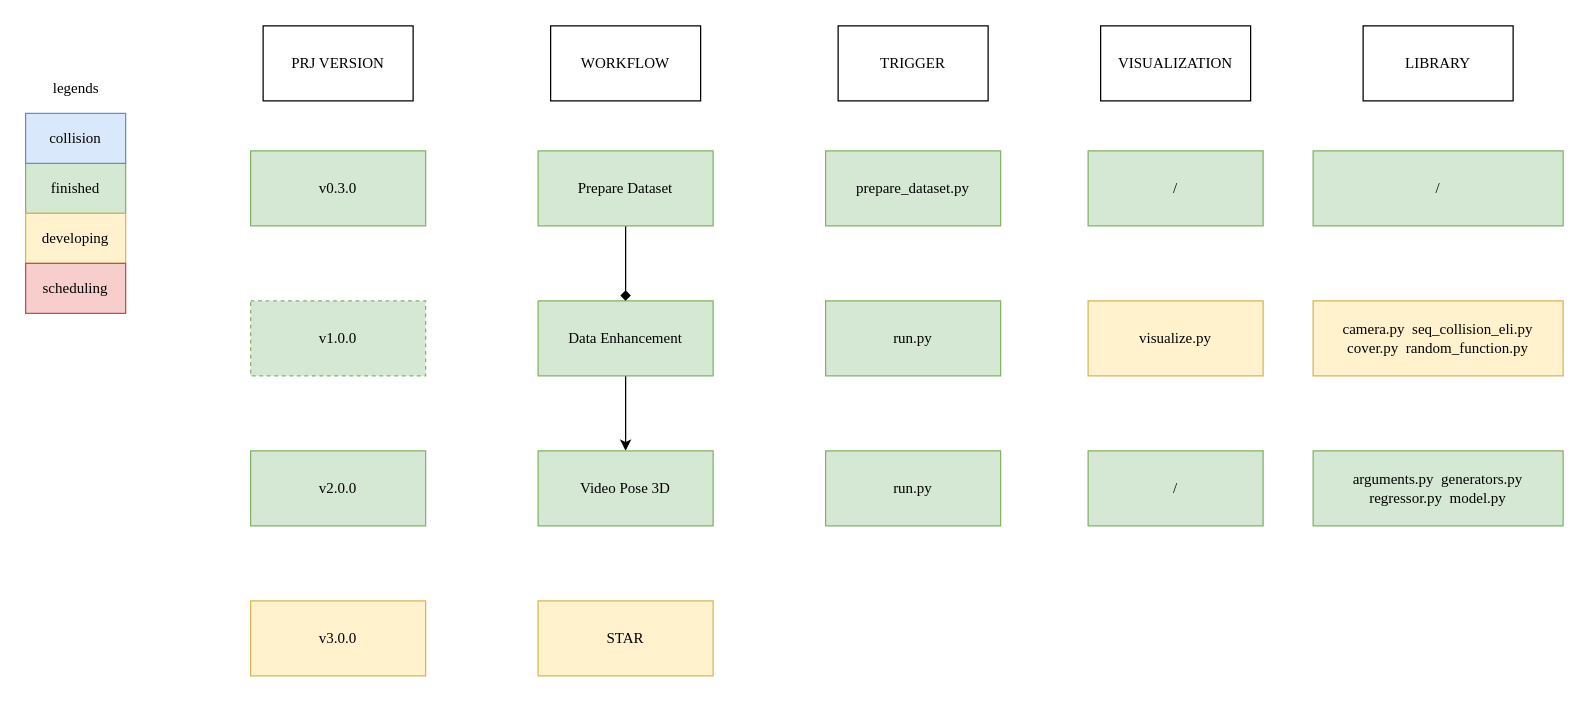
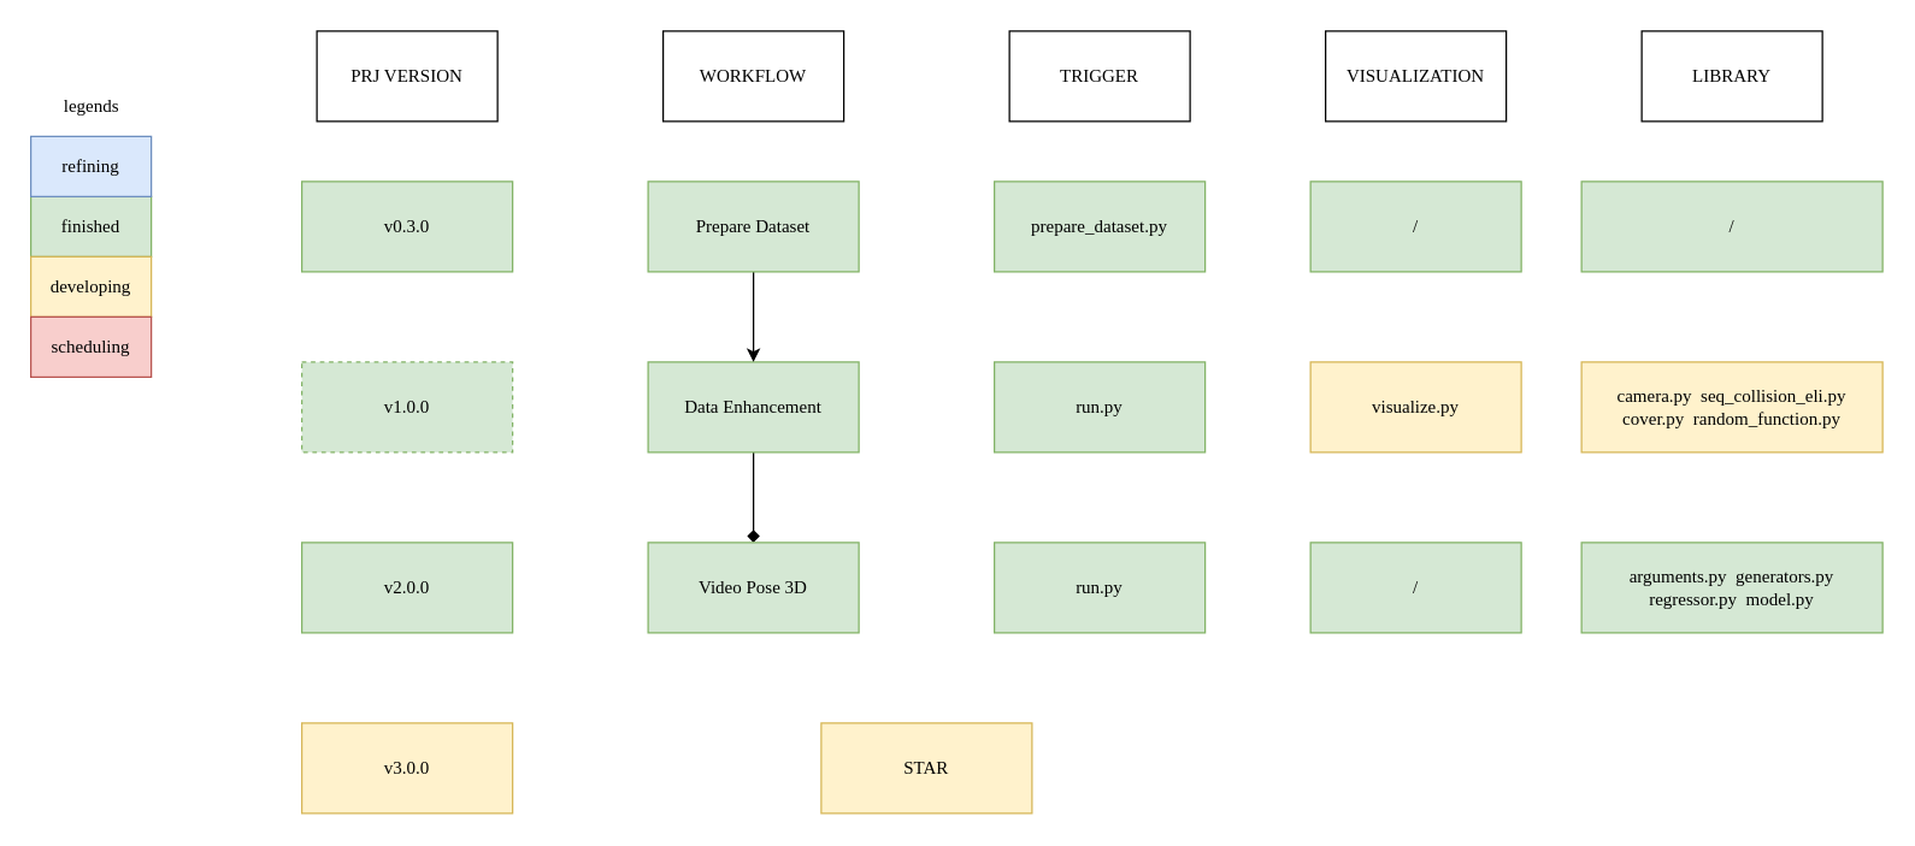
- <mxCell id="28" value="collision" style="rounded=0;whiteSpace=wrap;html=1;fillColor=#dae8fc;strokeColor=#6c8ebf;fontFamily=Verdana;" vertex="1" parent="1"><mxGeometry x="20" y="90" width="80" height="40" as="geometry" /></mxCell>
+ <mxCell id="28" value="refining" style="rounded=0;whiteSpace=wrap;html=1;fillColor=#dae8fc;strokeColor=#6c8ebf;fontFamily=Verdana;" vertex="1" parent="1"><mxGeometry x="20" y="90" width="80" height="40" as="geometry" /></mxCell>
- <mxCell id="6" style="edgeStyle=orthogonalEdgeStyle;rounded=0;orthogonalLoop=1;jettySize=auto;html=1;exitX=0.5;exitY=1;exitDx=0;exitDy=0;entryX=0.5;entryY=0;entryDx=0;entryDy=0;fontFamily=Verdana;endArrow=diamond;" parent="1" source="7" target="3" edge="1"><mxGeometry relative="1" as="geometry" /></mxCell>
+ <mxCell id="6" style="edgeStyle=orthogonalEdgeStyle;rounded=0;orthogonalLoop=1;jettySize=auto;html=1;exitX=0.5;exitY=1;exitDx=0;exitDy=0;entryX=0.5;entryY=0;entryDx=0;entryDy=0;fontFamily=Verdana;" parent="1" source="7" target="3" edge="1"><mxGeometry relative="1" as="geometry" /></mxCell>
- <mxCell id="2" style="edgeStyle=orthogonalEdgeStyle;rounded=0;orthogonalLoop=1;jettySize=auto;html=1;exitX=0.5;exitY=1;exitDx=0;exitDy=0;entryX=0.5;entryY=0;entryDx=0;entryDy=0;fontFamily=Verdana;" parent="1" source="3" target="4" edge="1"><mxGeometry relative="1" as="geometry" /></mxCell>
+ <mxCell id="2" style="edgeStyle=orthogonalEdgeStyle;rounded=0;orthogonalLoop=1;jettySize=auto;html=1;exitX=0.5;exitY=1;exitDx=0;exitDy=0;entryX=0.5;entryY=0;entryDx=0;entryDy=0;fontFamily=Verdana;endArrow=diamond;" parent="1" source="3" target="4" edge="1"><mxGeometry relative="1" as="geometry" /></mxCell>
- <mxCell id="30" value="STAR" style="rounded=0;whiteSpace=wrap;html=1;fontFamily=Verdana;fillColor=#fff2cc;strokeColor=#d6b656;" vertex="1" parent="1"><mxGeometry x="430" y="480" width="140" height="60" as="geometry" /></mxCell>
+ <mxCell id="30" value="STAR" style="rounded=0;whiteSpace=wrap;html=1;fontFamily=Verdana;fillColor=#fff2cc;strokeColor=#d6b656;" vertex="1" parent="1"><mxGeometry x="545" y="480" width="140" height="60" as="geometry" /></mxCell>
